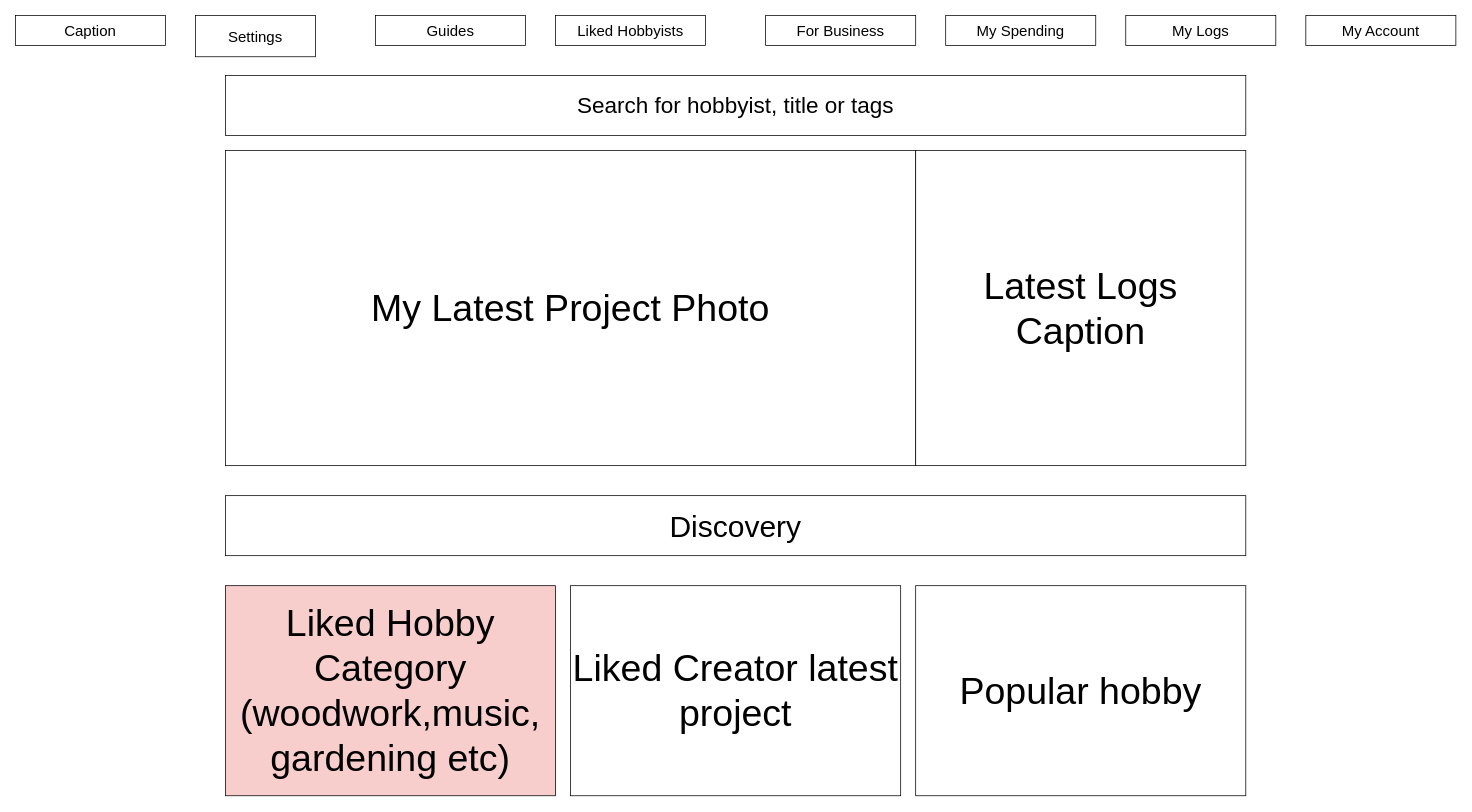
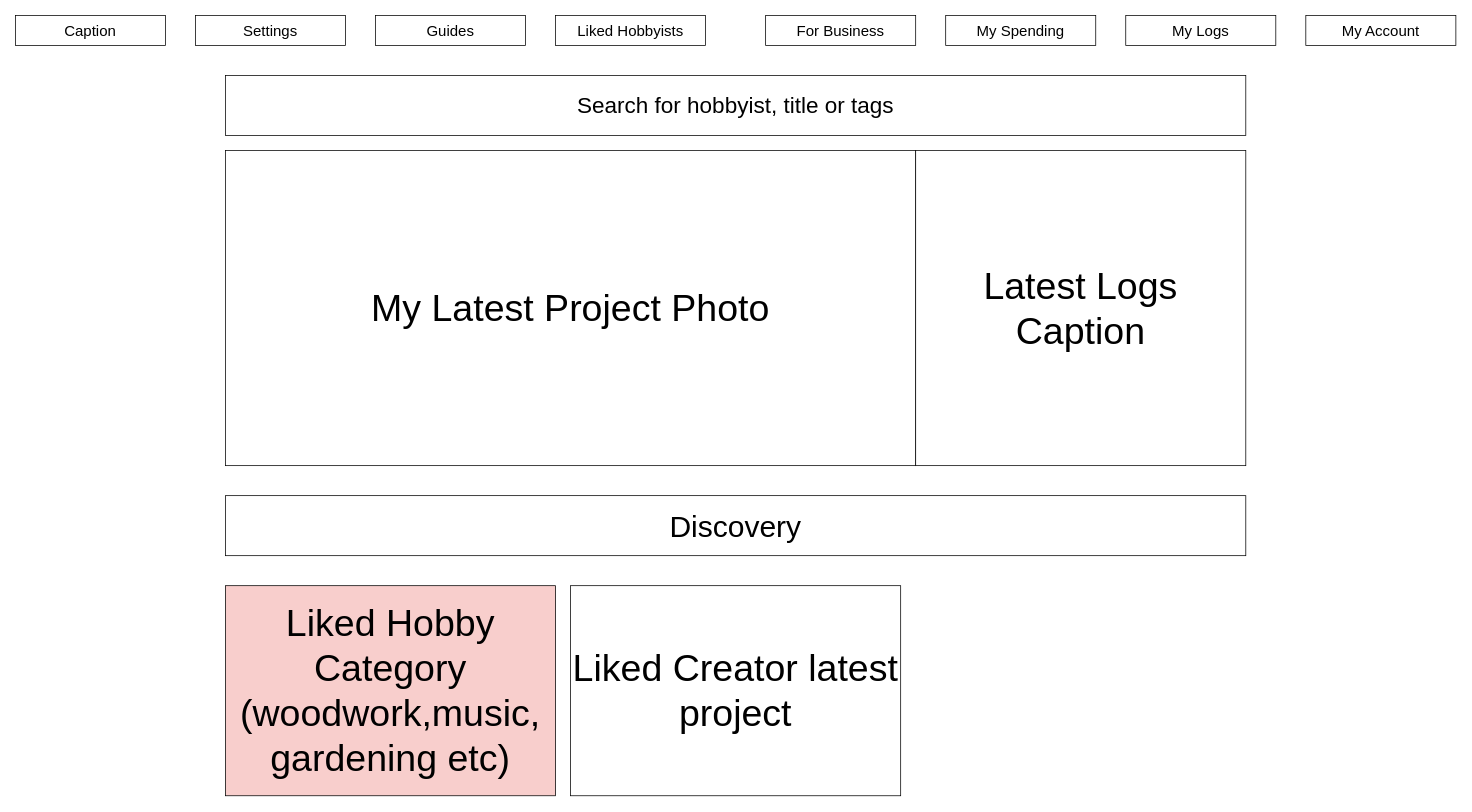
- <mxCell id="15" value="&lt;span style=&quot;font-size: 20px;&quot;&gt;Settings&lt;/span&gt;" style="rounded=0;whiteSpace=wrap;html=1;" vertex="1" parent="1"><mxGeometry x="260" y="20" width="160" height="55" as="geometry" /></mxCell>
+ <mxCell id="15" value="&lt;span style=&quot;font-size: 20px;&quot;&gt;Settings&lt;/span&gt;" style="rounded=0;whiteSpace=wrap;html=1;" vertex="1" parent="1"><mxGeometry x="260" width="200" height="40" as="geometry" y="20" /></mxCell>
- <mxCell id="14" value="&lt;span style=&quot;font-size: 50px;&quot;&gt;Popular hobby&lt;/span&gt;" style="rounded=0;whiteSpace=wrap;html=1;" vertex="1" parent="1"><mxGeometry x="1220" y="780" width="440" height="280" as="geometry" /></mxCell>
